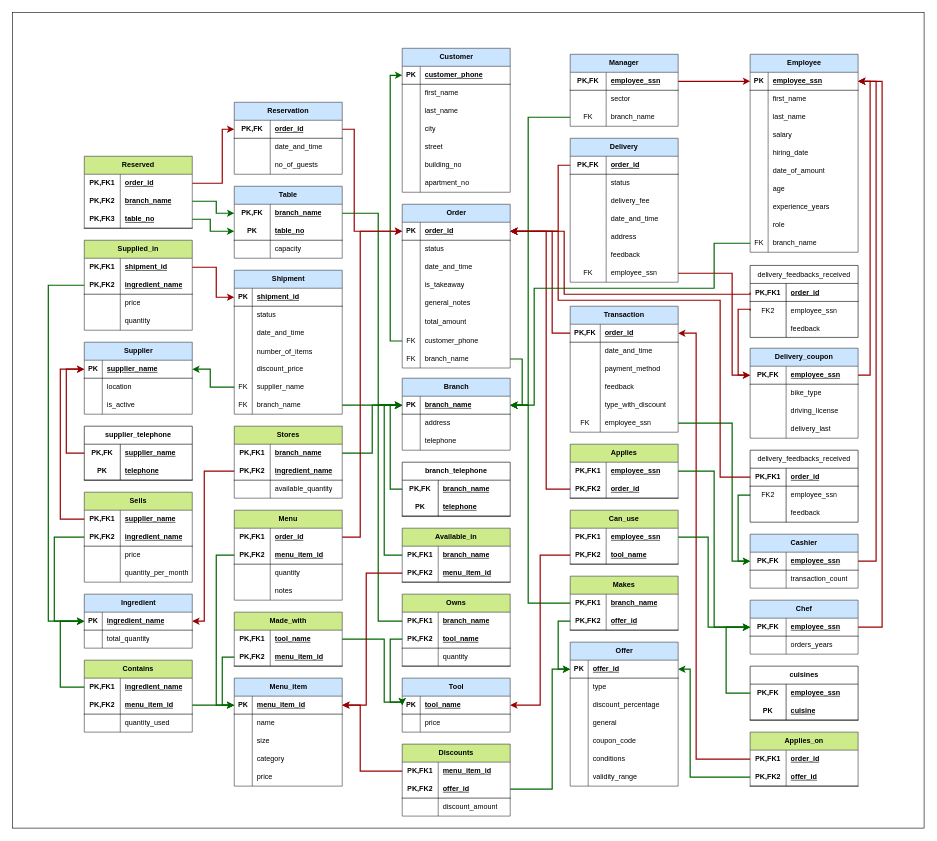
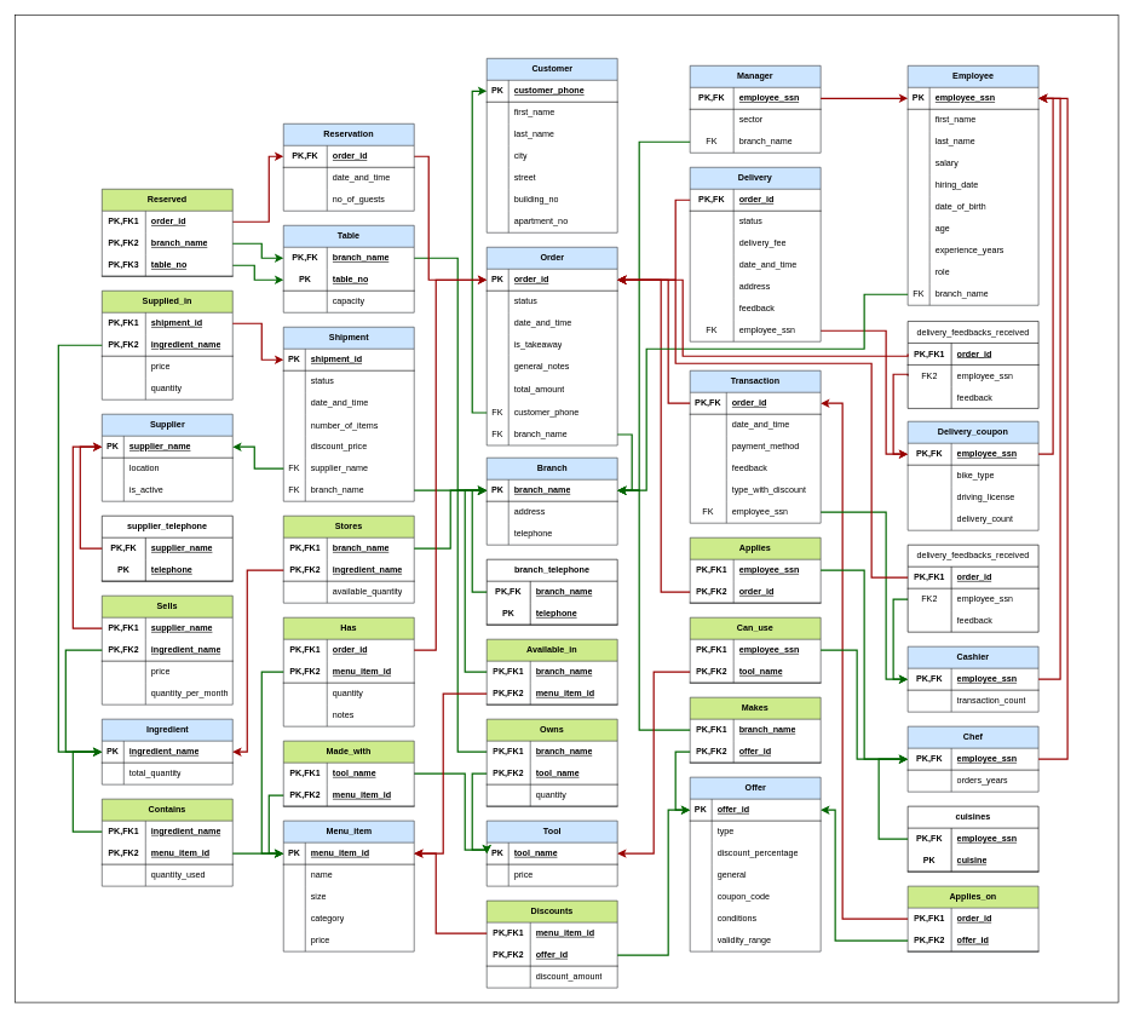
- <mxCell id="273" value="&lt;span style=&quot;text-align: center;&quot;&gt;date_of_amount&lt;/span&gt;" style="shape=partialRectangle;connectable=0;fillColor=none;top=0;left=0;bottom=0;right=0;align=left;spacingLeft=6;overflow=hidden;whiteSpace=wrap;html=1;" parent="271" vertex="1"><mxGeometry x="30" width="150" height="30" as="geometry"><mxRectangle width="150" height="30" as="alternateBounds" /></mxGeometry></mxCell>
+ <mxCell id="273" value="&lt;span style=&quot;text-align: center;&quot;&gt;date_of_birth&lt;/span&gt;" style="shape=partialRectangle;connectable=0;fillColor=none;top=0;left=0;bottom=0;right=0;align=left;spacingLeft=6;overflow=hidden;whiteSpace=wrap;html=1;" parent="271" vertex="1"><mxGeometry x="30" width="150" height="30" as="geometry"><mxRectangle width="150" height="30" as="alternateBounds" /></mxGeometry></mxCell>
- <mxCell id="336" value="&lt;span style=&quot;text-align: center;&quot;&gt;delivery_last&lt;/span&gt;" style="shape=partialRectangle;connectable=0;fillColor=none;top=0;left=0;bottom=0;right=0;align=left;spacingLeft=6;overflow=hidden;html=1;whiteSpace=wrap;" parent="334" vertex="1"><mxGeometry x="60" width="120" height="30" as="geometry"><mxRectangle width="120" height="30" as="alternateBounds" /></mxGeometry></mxCell>
+ <mxCell id="336" value="&lt;span style=&quot;text-align: center;&quot;&gt;delivery_count&lt;/span&gt;" style="shape=partialRectangle;connectable=0;fillColor=none;top=0;left=0;bottom=0;right=0;align=left;spacingLeft=6;overflow=hidden;html=1;whiteSpace=wrap;" parent="334" vertex="1"><mxGeometry x="60" width="120" height="30" as="geometry"><mxRectangle width="120" height="30" as="alternateBounds" /></mxGeometry></mxCell>
- <mxCell id="173" value="Menu" style="shape=table;startSize=30;container=1;collapsible=1;childLayout=tableLayout;fixedRows=1;rowLines=0;fontStyle=1;align=center;resizeLast=1;html=1;whiteSpace=wrap;fillColor=#cdeb8b;strokeColor=#36393d;" parent="1" vertex="1"><mxGeometry x="390" y="850" width="180" height="150" as="geometry" /></mxCell>
+ <mxCell id="173" value="Has" style="shape=table;startSize=30;container=1;collapsible=1;childLayout=tableLayout;fixedRows=1;rowLines=0;fontStyle=1;align=center;resizeLast=1;html=1;whiteSpace=wrap;fillColor=#cdeb8b;strokeColor=#36393d;" parent="1" vertex="1"><mxGeometry x="390" y="850" width="180" height="150" as="geometry" /></mxCell>
